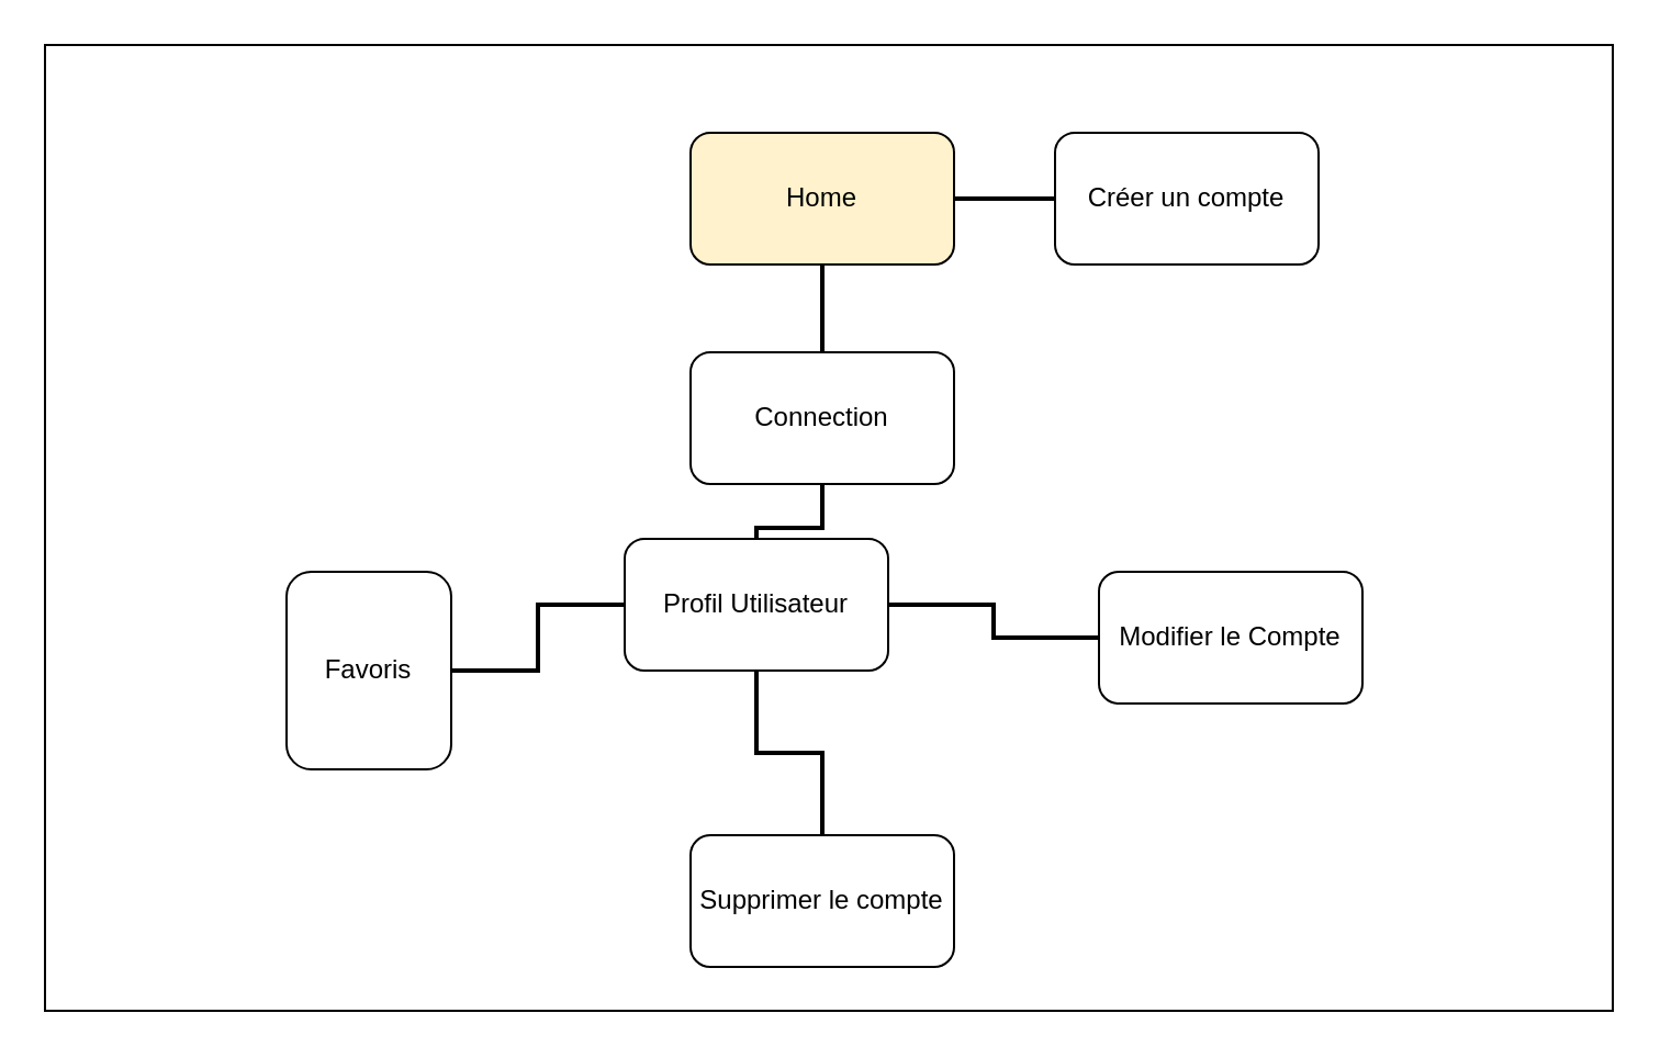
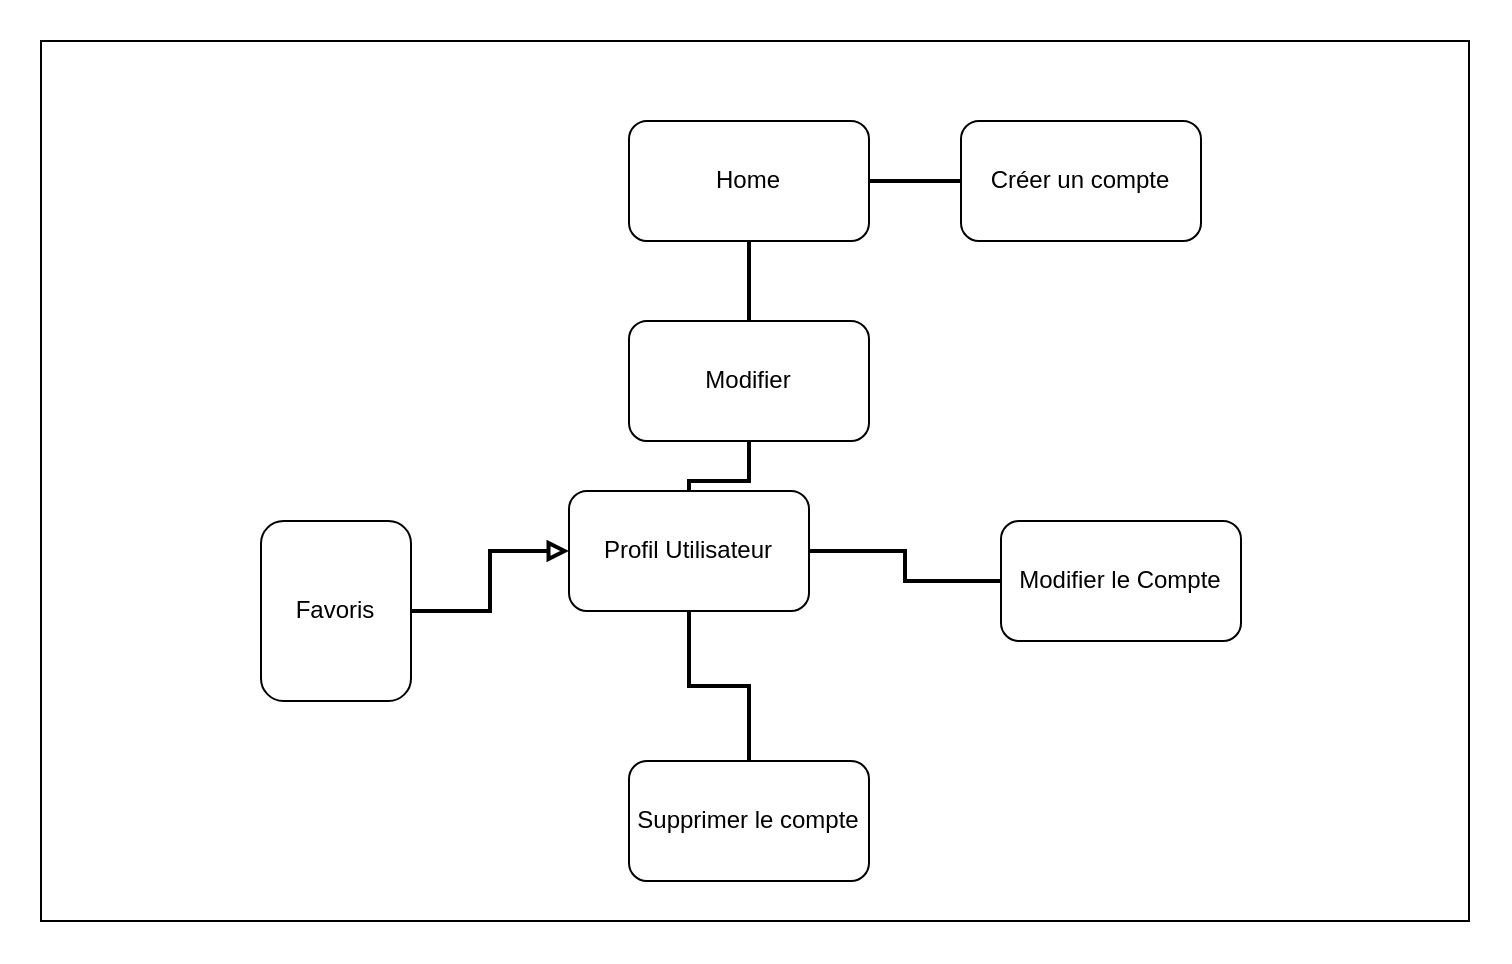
- <mxCell id="5" value="Home" style="rounded=1;whiteSpace=wrap;html=1;fillColor=#fff2cc;" vertex="1" parent="1"><mxGeometry x="314" y="60" width="120" height="60" as="geometry" /></mxCell>
+ <mxCell id="5" value="Home" style="rounded=1;whiteSpace=wrap;html=1;" vertex="1" parent="1"><mxGeometry x="314" y="60" width="120" height="60" as="geometry" /></mxCell>
- <mxCell id="11" value="Connection" style="rounded=1;whiteSpace=wrap;html=1;" vertex="1" parent="1"><mxGeometry x="314" y="160" width="120" height="60" as="geometry" /></mxCell>
+ <mxCell id="11" value="Modifier" style="rounded=1;whiteSpace=wrap;html=1;" vertex="1" parent="1"><mxGeometry x="314" y="160" width="120" height="60" as="geometry" /></mxCell>
- <mxCell id="14" value="" style="edgeStyle=orthogonalEdgeStyle;rounded=0;orthogonalLoop=1;jettySize=auto;html=1;strokeWidth=2;endArrow=none;endFill=0;" edge="1" parent="1" source="15" target="7"><mxGeometry relative="1" as="geometry" /></mxCell>
+ <mxCell id="14" value="" style="edgeStyle=orthogonalEdgeStyle;rounded=0;orthogonalLoop=1;jettySize=auto;html=1;strokeWidth=2;endArrow=block;endFill=0;" edge="1" parent="1" source="15" target="7"><mxGeometry relative="1" as="geometry" /></mxCell>
